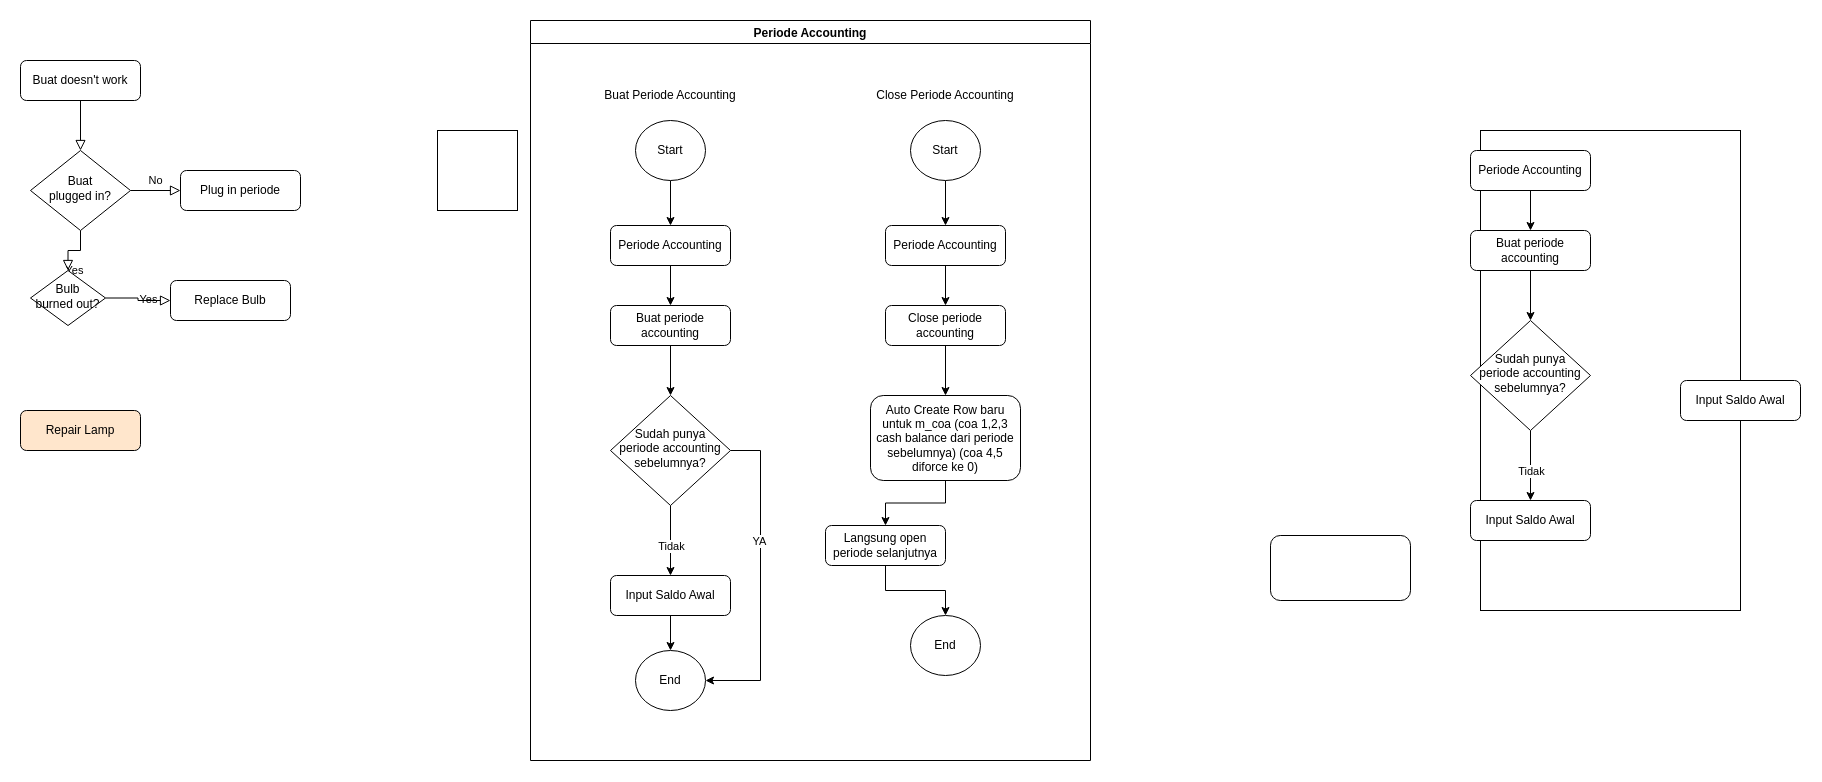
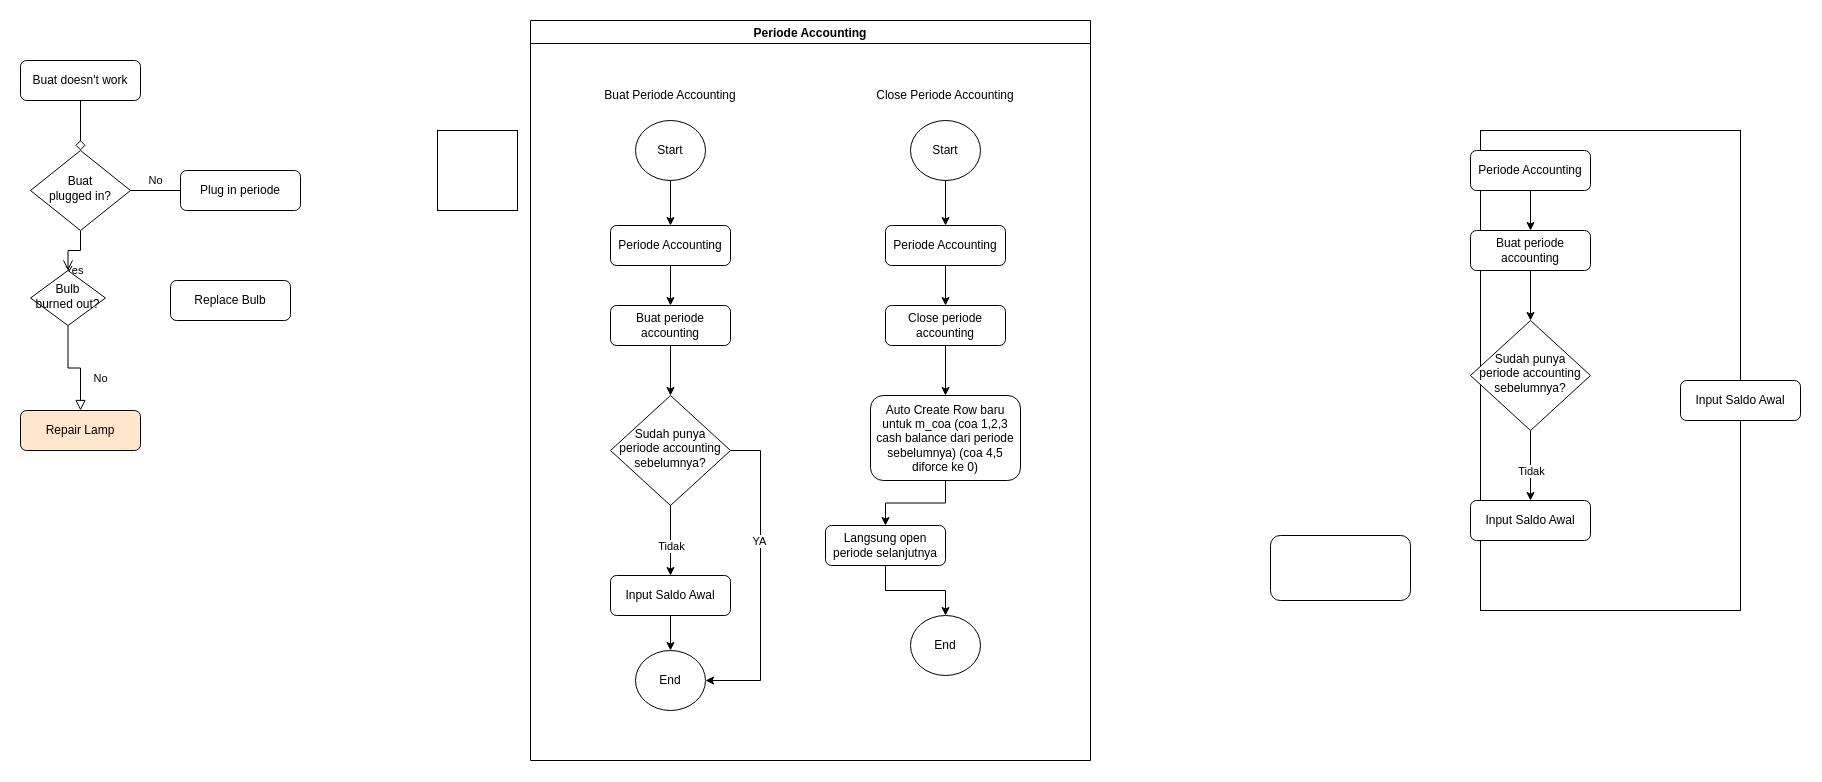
- <mxCell id="3" value="" style="rounded=0;html=1;jettySize=auto;orthogonalLoop=1;fontSize=11;endArrow=block;endFill=0;endSize=8;strokeWidth=1;shadow=0;labelBackgroundColor=none;edgeStyle=orthogonalEdgeStyle;" parent="1" source="4" target="7" edge="1"><mxGeometry relative="1" as="geometry" /></mxCell>
+ <mxCell id="3" value="" style="rounded=0;html=1;jettySize=auto;orthogonalLoop=1;fontSize=11;endArrow=diamond;endFill=0;endSize=8;strokeWidth=1;shadow=0;labelBackgroundColor=none;edgeStyle=orthogonalEdgeStyle;" parent="1" source="4" target="7" edge="1"><mxGeometry relative="1" as="geometry" /></mxCell>
- <mxCell id="6" value="No" style="edgeStyle=orthogonalEdgeStyle;rounded=0;html=1;jettySize=auto;orthogonalLoop=1;fontSize=11;endArrow=block;endFill=0;endSize=8;strokeWidth=1;shadow=0;labelBackgroundColor=none;" parent="1" source="7" target="8" edge="1"><mxGeometry y="10" relative="1" as="geometry"><mxPoint as="offset" /></mxGeometry></mxCell>
+ <mxCell id="6" value="No" style="edgeStyle=orthogonalEdgeStyle;rounded=0;html=1;jettySize=auto;orthogonalLoop=1;fontSize=11;endArrow=none;endFill=0;endSize=8;strokeWidth=1;shadow=0;labelBackgroundColor=none;" parent="1" source="7" target="8" edge="1"><mxGeometry y="10" relative="1" as="geometry"><mxPoint as="offset" /></mxGeometry></mxCell>
- <mxCell id="5" value="Yes" style="rounded=0;html=1;jettySize=auto;orthogonalLoop=1;fontSize=11;endArrow=block;endFill=0;endSize=8;strokeWidth=1;shadow=0;labelBackgroundColor=none;edgeStyle=orthogonalEdgeStyle;" parent="1" source="7" target="11" edge="1"><mxGeometry y="20" relative="1" as="geometry"><mxPoint as="offset" /></mxGeometry></mxCell>
+ <mxCell id="5" value="Yes" style="rounded=0;html=1;jettySize=auto;orthogonalLoop=1;fontSize=11;endArrow=open;endFill=0;endSize=8;strokeWidth=1;shadow=0;labelBackgroundColor=none;edgeStyle=orthogonalEdgeStyle;" parent="1" source="7" target="11" edge="1"><mxGeometry y="20" relative="1" as="geometry"><mxPoint as="offset" /></mxGeometry></mxCell>
- <mxCell id="10" value="Yes" style="edgeStyle=orthogonalEdgeStyle;rounded=0;html=1;jettySize=auto;orthogonalLoop=1;fontSize=11;endArrow=block;endFill=0;endSize=8;strokeWidth=1;shadow=0;labelBackgroundColor=none;" parent="1" source="11" target="13" edge="1"><mxGeometry y="10" relative="1" as="geometry"><mxPoint as="offset" /></mxGeometry></mxCell>
+ <mxCell id="9" value="No" style="rounded=0;html=1;jettySize=auto;orthogonalLoop=1;fontSize=11;endArrow=block;endFill=0;endSize=8;strokeWidth=1;shadow=0;labelBackgroundColor=none;edgeStyle=orthogonalEdgeStyle;" parent="1" source="11" target="12" edge="1"><mxGeometry x="0.333" y="20" relative="1" as="geometry"><mxPoint as="offset" /></mxGeometry></mxCell>
